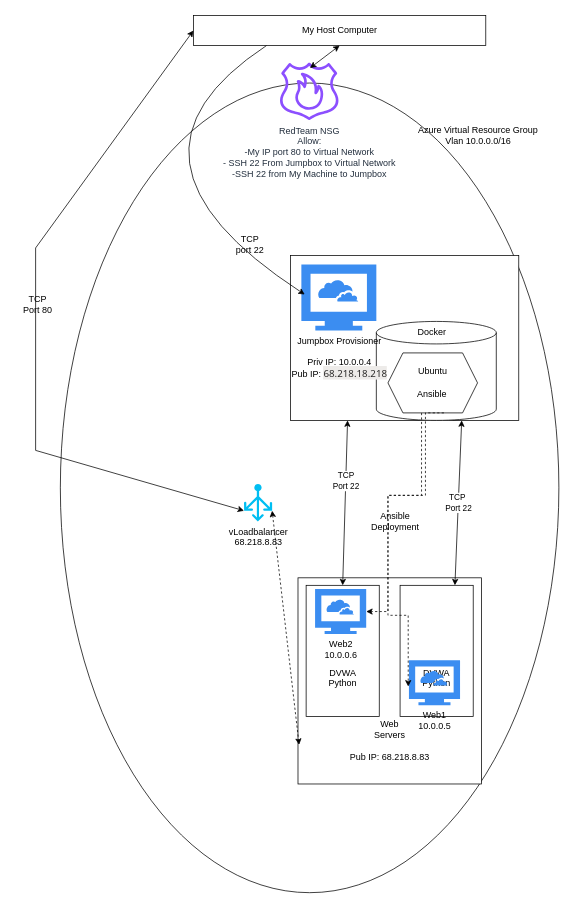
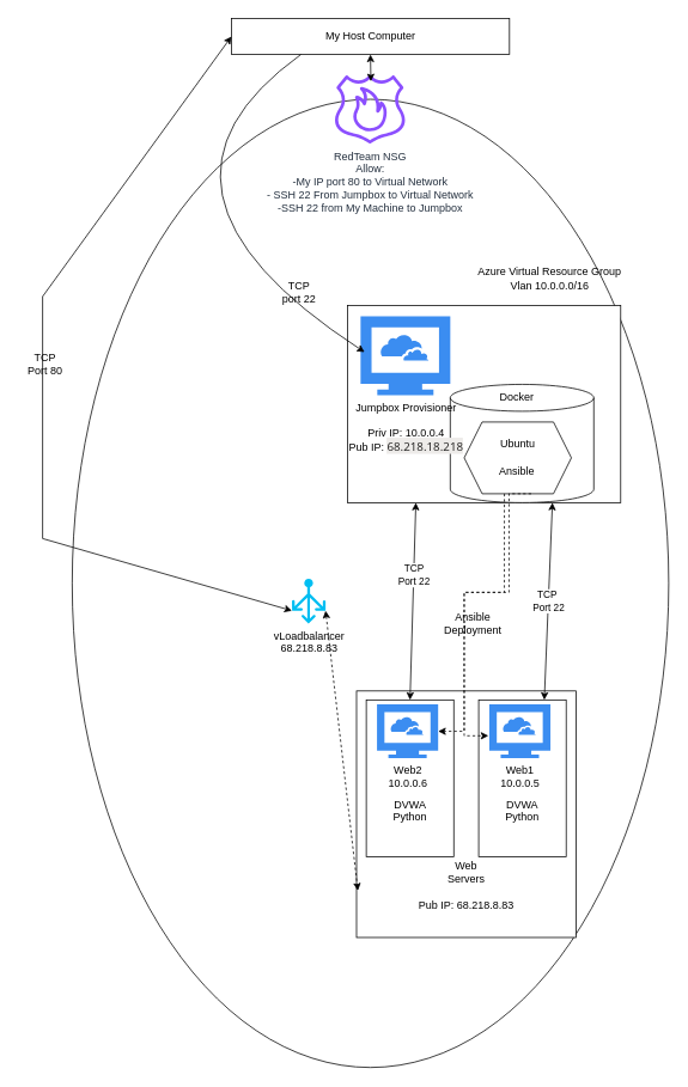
- <mxCell id="2" value="My Host Computer" style="rounded=0;whiteSpace=wrap;html=1;" vertex="1" parent="1"><mxGeometry x="257.5" y="20" width="390" height="40" as="geometry" /></mxCell>
+ <mxCell id="2" value="My Host Computer" style="rounded=0;whiteSpace=wrap;html=1;" vertex="1" parent="1"><mxGeometry x="257.5" y="20" width="310" height="40" as="geometry" /></mxCell>
- <mxCell id="4" value="Azure Virtual Resource Group&lt;div&gt;Vlan 10.0.0.0/16&lt;/div&gt;" style="text;html=1;align=center;verticalAlign=middle;resizable=0;points=[];autosize=1;strokeColor=none;fillColor=none;" vertex="1" parent="1"><mxGeometry x="547" y="160" width="180" height="40" as="geometry" /></mxCell>
+ <mxCell id="4" value="Azure Virtual Resource Group&lt;div&gt;Vlan 10.0.0.0/16&lt;/div&gt;" style="text;html=1;align=center;verticalAlign=middle;resizable=0;points=[];autosize=1;strokeColor=none;fillColor=none;" vertex="1" parent="1"><mxGeometry x="522" y="290" width="180" height="40" as="geometry" /></mxCell>
- <mxCell id="14" value="Web1&lt;div&gt;10.0.0.5&lt;/div&gt;" style="sketch=0;html=1;aspect=fixed;strokeColor=none;shadow=0;fillColor=#3B8DF1;verticalAlign=top;labelPosition=center;verticalLabelPosition=bottom;shape=mxgraph.gcp2.cloud_computer" vertex="1" parent="9"><mxGeometry x="147.985" y="110.002" width="68.18" height="60" as="geometry" /></mxCell>
+ <mxCell id="14" value="Web1&lt;div&gt;10.0.0.5&lt;/div&gt;" style="sketch=0;html=1;aspect=fixed;strokeColor=none;shadow=0;fillColor=#3B8DF1;verticalAlign=top;labelPosition=center;verticalLabelPosition=bottom;shape=mxgraph.gcp2.cloud_computer" vertex="1" parent="9"><mxGeometry x="147.985" y="15.002" width="68.18" height="60" as="geometry" /></mxCell>
